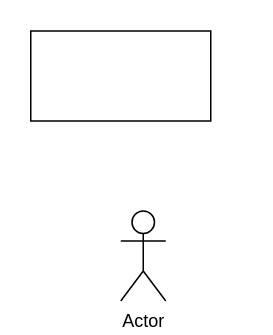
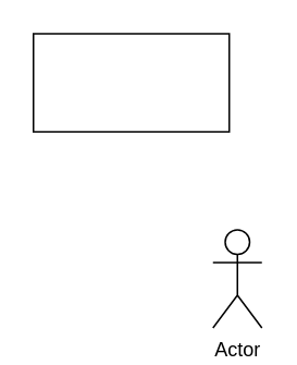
- <mxCell id="3" value="Actor" style="shape=umlActor;verticalLabelPosition=bottom;verticalAlign=top;html=1;outlineConnect=0;" vertex="1" parent="1"><mxGeometry x="80" y="140" width="30" height="60" as="geometry" /></mxCell>
+ <mxCell id="3" value="Actor" style="shape=umlActor;verticalLabelPosition=bottom;verticalAlign=top;html=1;outlineConnect=0;" vertex="1" parent="1"><mxGeometry x="130" y="140" width="30" height="60" as="geometry" /></mxCell>
